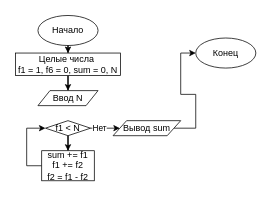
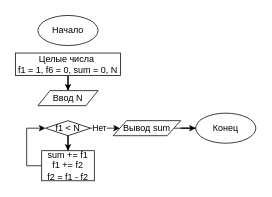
- <mxCell id="2" style="edgeStyle=orthogonalEdgeStyle;rounded=0;orthogonalLoop=1;jettySize=auto;html=1;entryX=0.5;entryY=0;entryDx=0;entryDy=0;" edge="1" parent="1" source="3" target="5"><mxGeometry relative="1" as="geometry" /></mxCell>
- <mxCell id="7" value="Конец" style="ellipse;whiteSpace=wrap;html=1;" vertex="1" parent="1"><mxGeometry x="260" y="50" width="80" height="40" as="geometry" /></mxCell>
+ <mxCell id="7" value="Конец" style="ellipse;whiteSpace=wrap;html=1;" vertex="1" parent="1"><mxGeometry x="260" y="150" width="80" height="40" as="geometry" /></mxCell>
